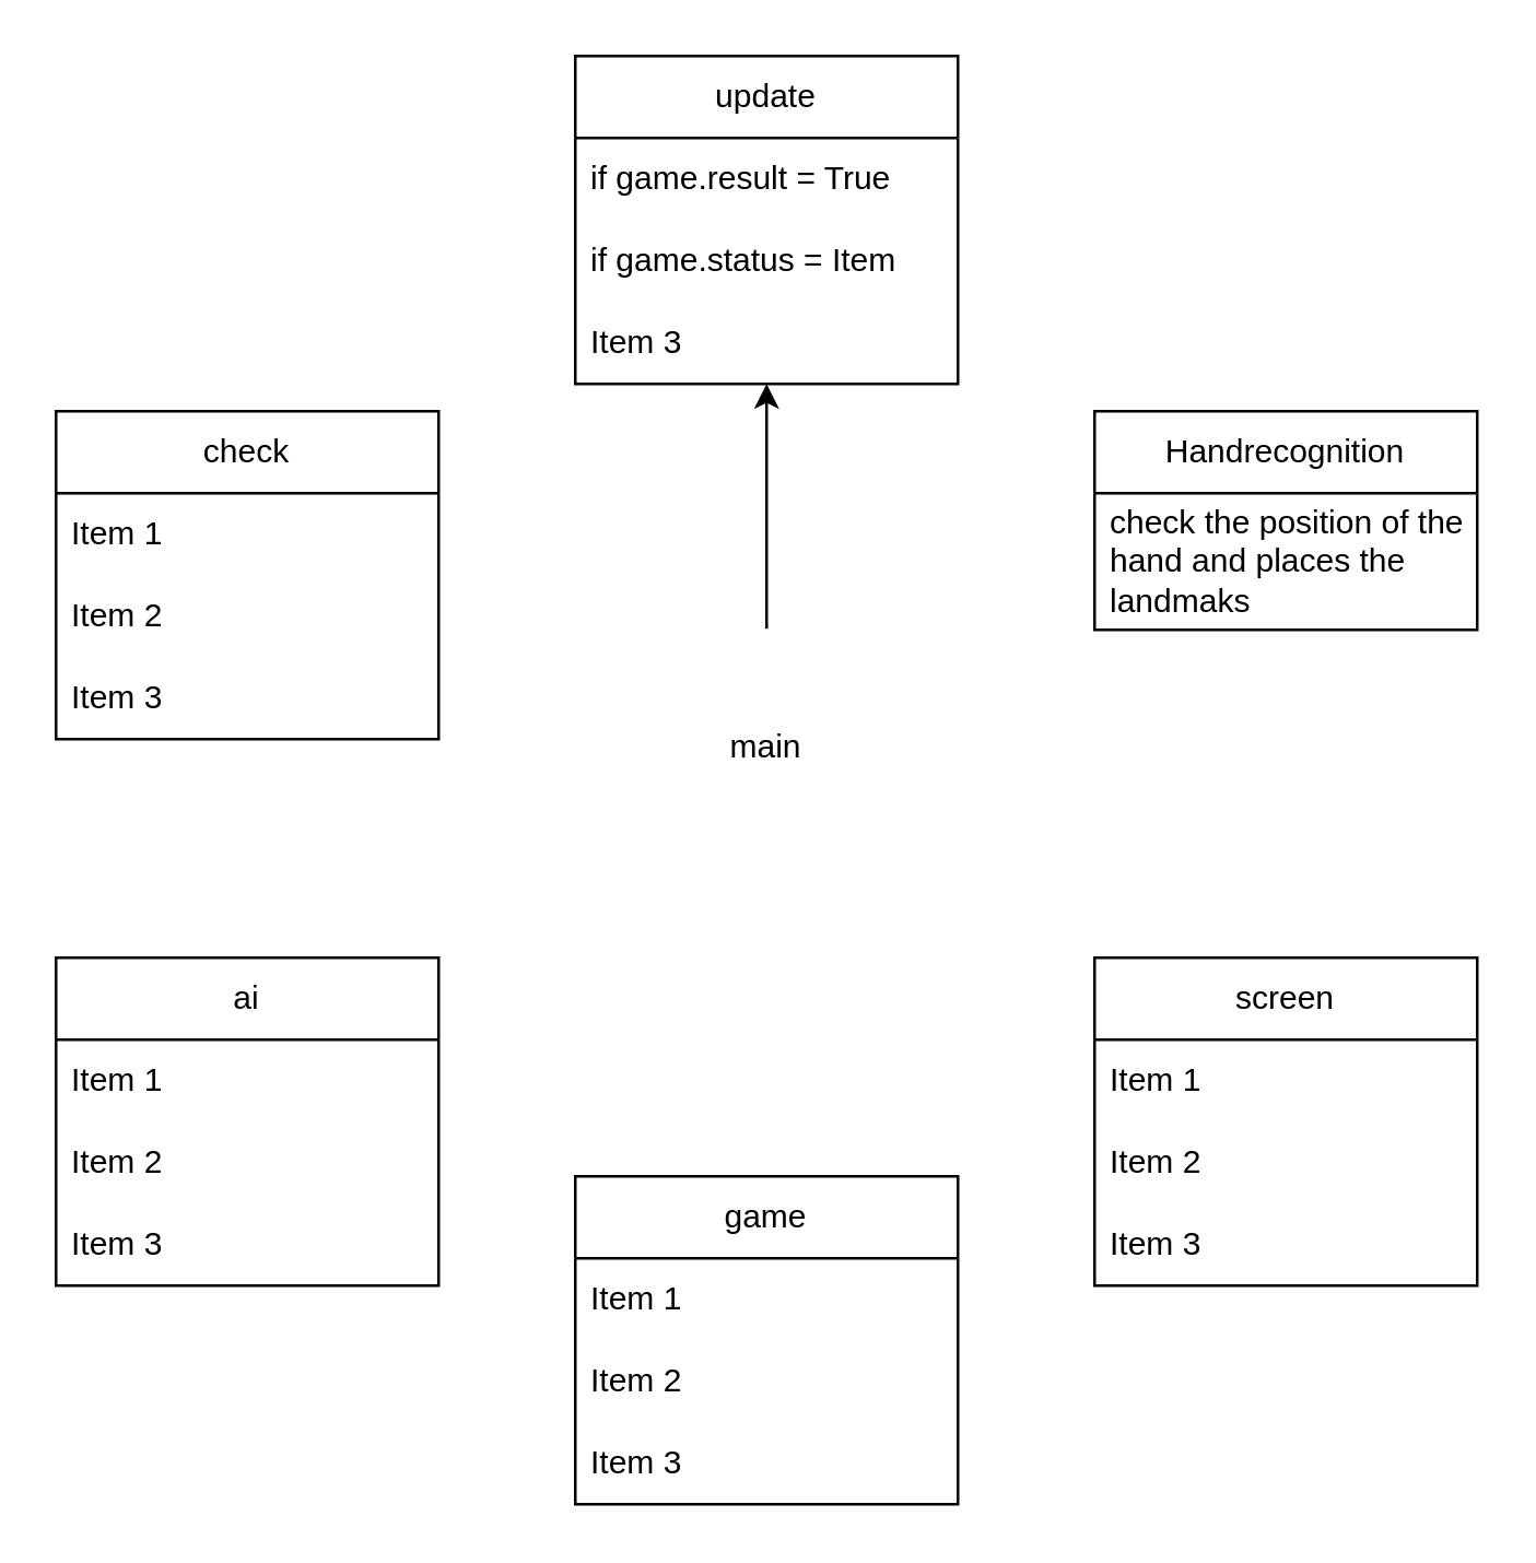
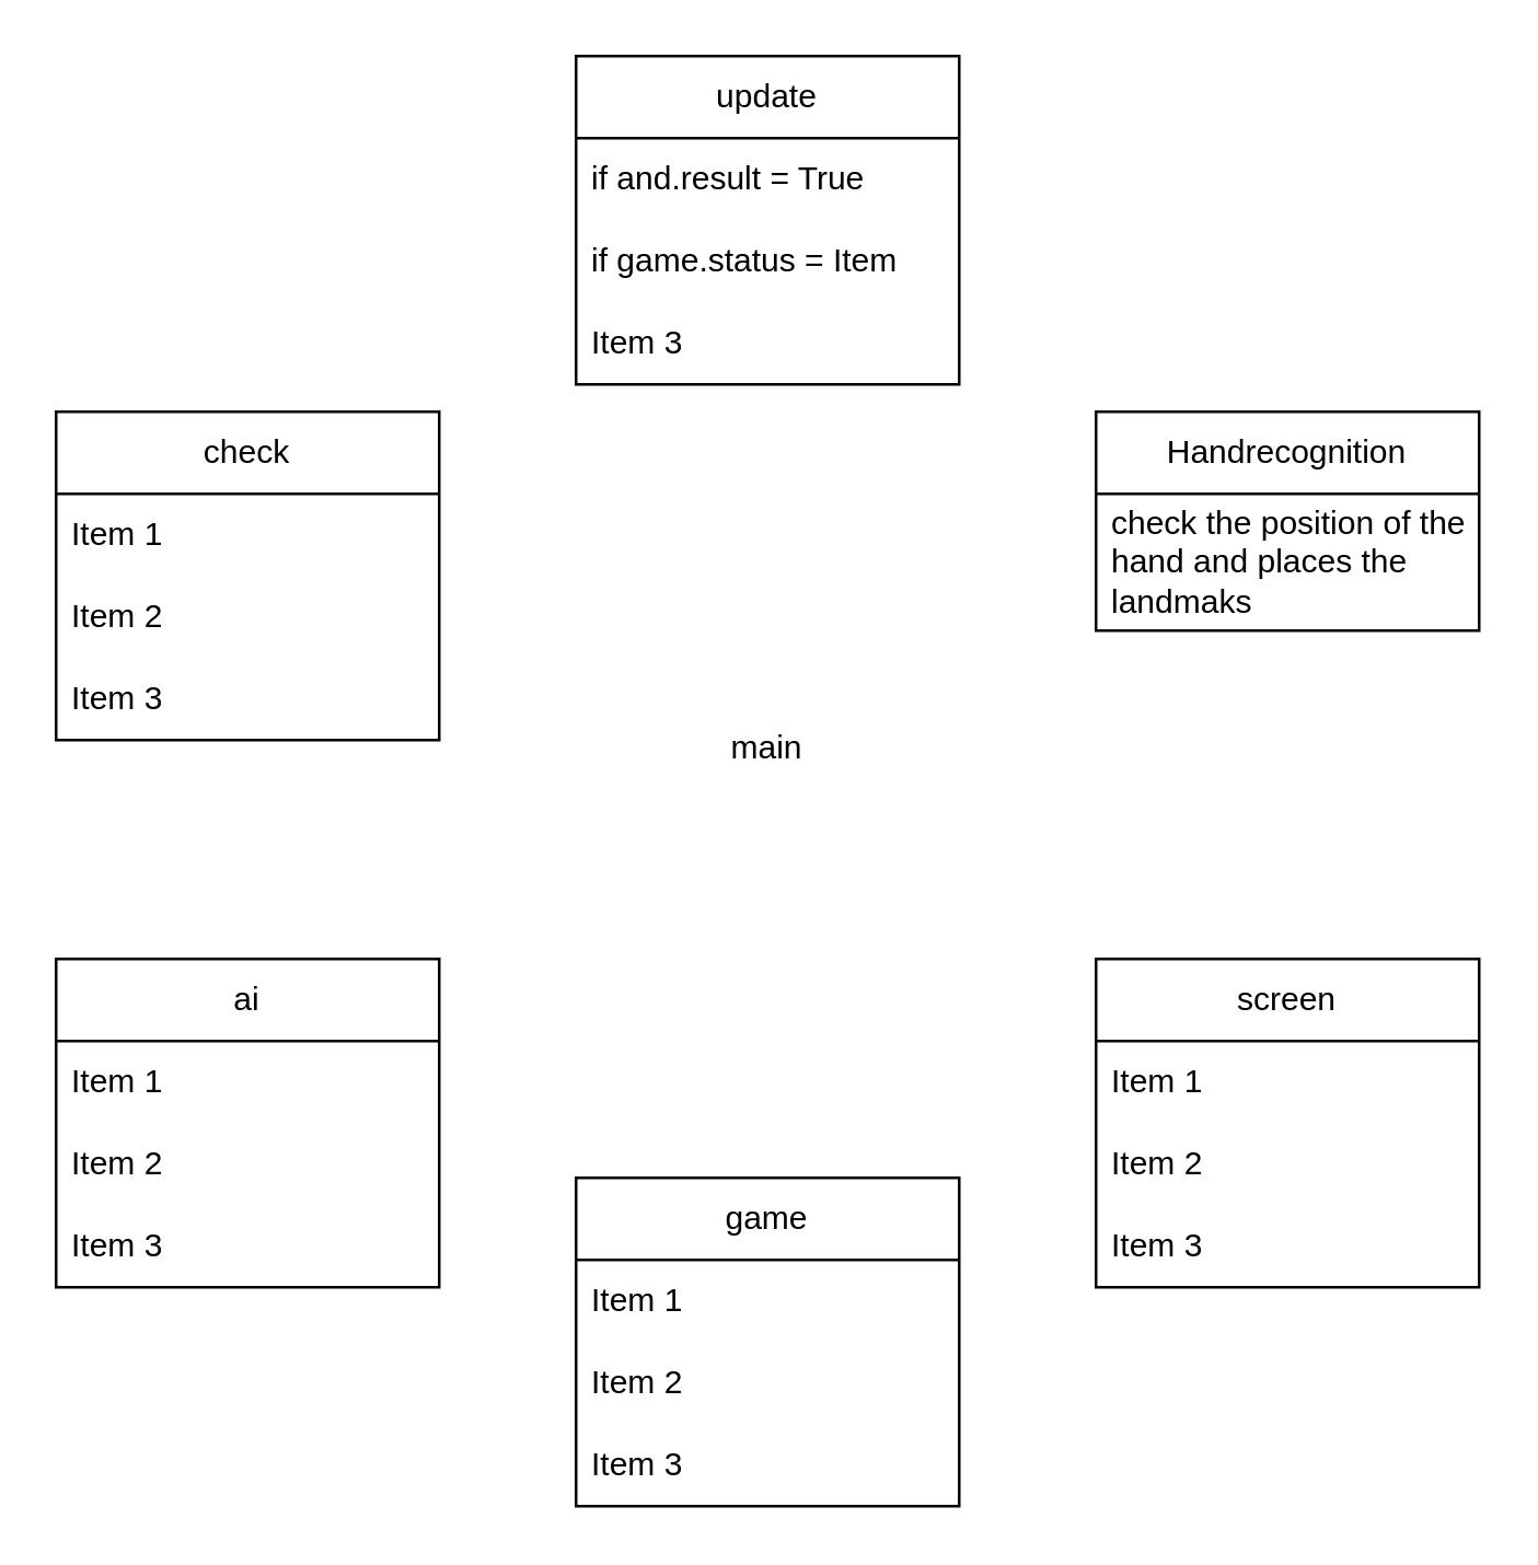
- <mxCell id="5" value="if game.result = True" style="text;strokeColor=none;fillColor=none;align=left;verticalAlign=middle;spacingLeft=4;spacingRight=4;overflow=hidden;points=[[0,0.5],[1,0.5]];portConstraint=eastwest;rotatable=0;whiteSpace=wrap;html=1;" parent="4" vertex="1"><mxGeometry y="30" width="140" height="30" as="geometry" /></mxCell>
+ <mxCell id="5" value="if and.result = True" style="text;strokeColor=none;fillColor=none;align=left;verticalAlign=middle;spacingLeft=4;spacingRight=4;overflow=hidden;points=[[0,0.5],[1,0.5]];portConstraint=eastwest;rotatable=0;whiteSpace=wrap;html=1;" parent="4" vertex="1"><mxGeometry y="30" width="140" height="30" as="geometry" /></mxCell>
- <mxCell id="2" style="edgeStyle=none;html=1;exitX=0.5;exitY=0;exitDx=0;exitDy=0;fontFamily=Helvetica;" parent="1" source="3" target="4" edge="1"><mxGeometry relative="1" as="geometry" /></mxCell>
